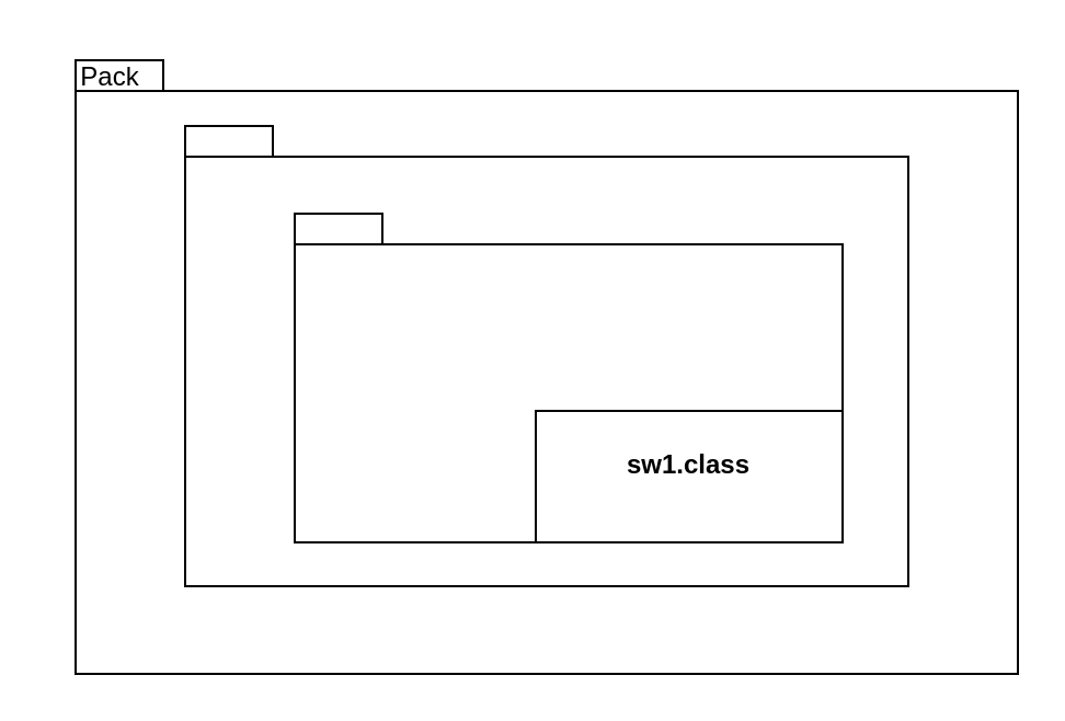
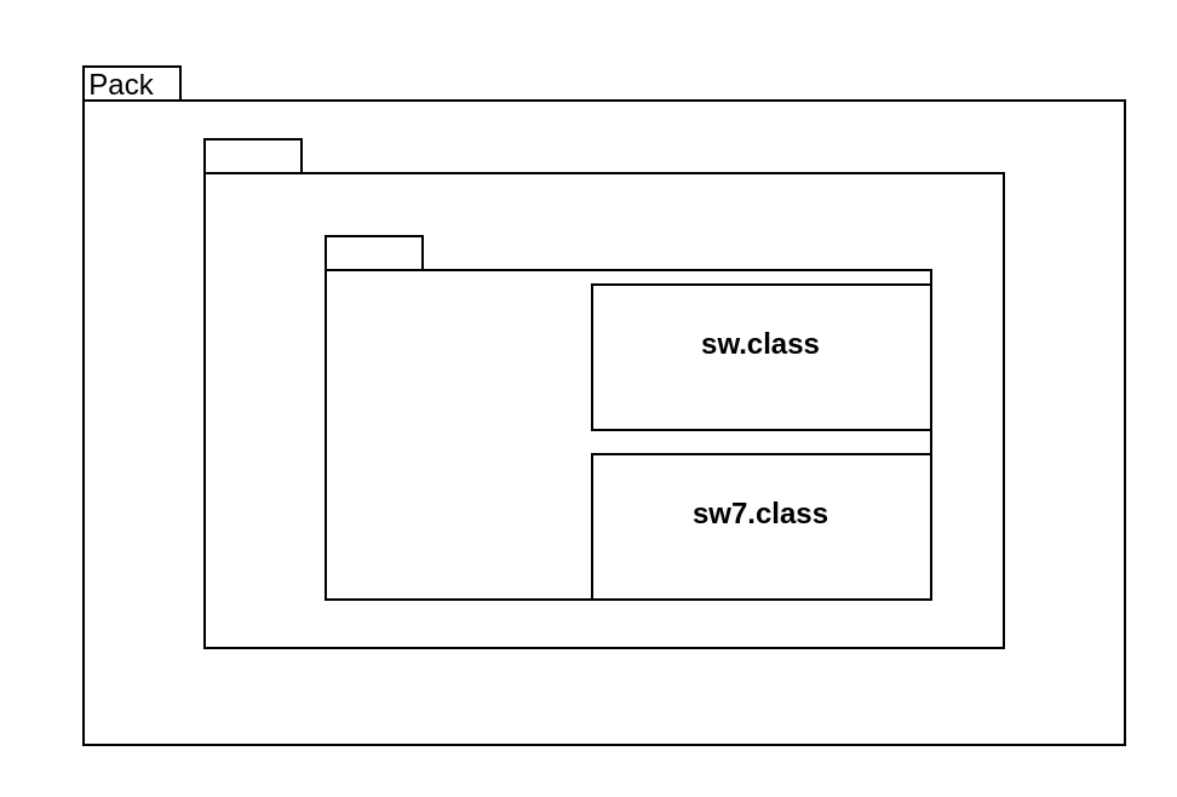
+ <mxCell id="5" value="&lt;p style=&quot;margin:0px;margin-top:4px;text-align:center;&quot;&gt;&lt;br&gt;&lt;b&gt;sw.class&lt;/b&gt;&lt;/p&gt;&lt;p style=&quot;margin:0px;margin-top:4px;text-align:center;&quot;&gt;&lt;b&gt;&lt;br&gt;&lt;/b&gt;&lt;/p&gt;" style="verticalAlign=top;align=left;overflow=fill;fontSize=12;fontFamily=Helvetica;html=1;whiteSpace=wrap;" vertex="1" parent="1"><mxGeometry x="244" y="117" width="140" height="60" as="geometry" /></mxCell>
- <mxCell id="6" value="&lt;p style=&quot;margin:0px;margin-top:4px;text-align:center;&quot;&gt;&lt;br&gt;&lt;b&gt;sw1.class&lt;/b&gt;&lt;/p&gt;" style="verticalAlign=top;align=left;overflow=fill;fontSize=12;fontFamily=Helvetica;html=1;whiteSpace=wrap;" vertex="1" parent="1"><mxGeometry x="244" y="187" width="140" height="60" as="geometry" /></mxCell>
+ <mxCell id="6" value="&lt;p style=&quot;margin:0px;margin-top:4px;text-align:center;&quot;&gt;&lt;br&gt;&lt;b&gt;sw7.class&lt;/b&gt;&lt;/p&gt;" style="verticalAlign=top;align=left;overflow=fill;fontSize=12;fontFamily=Helvetica;html=1;whiteSpace=wrap;" vertex="1" parent="1"><mxGeometry x="244" y="187" width="140" height="60" as="geometry" /></mxCell>
